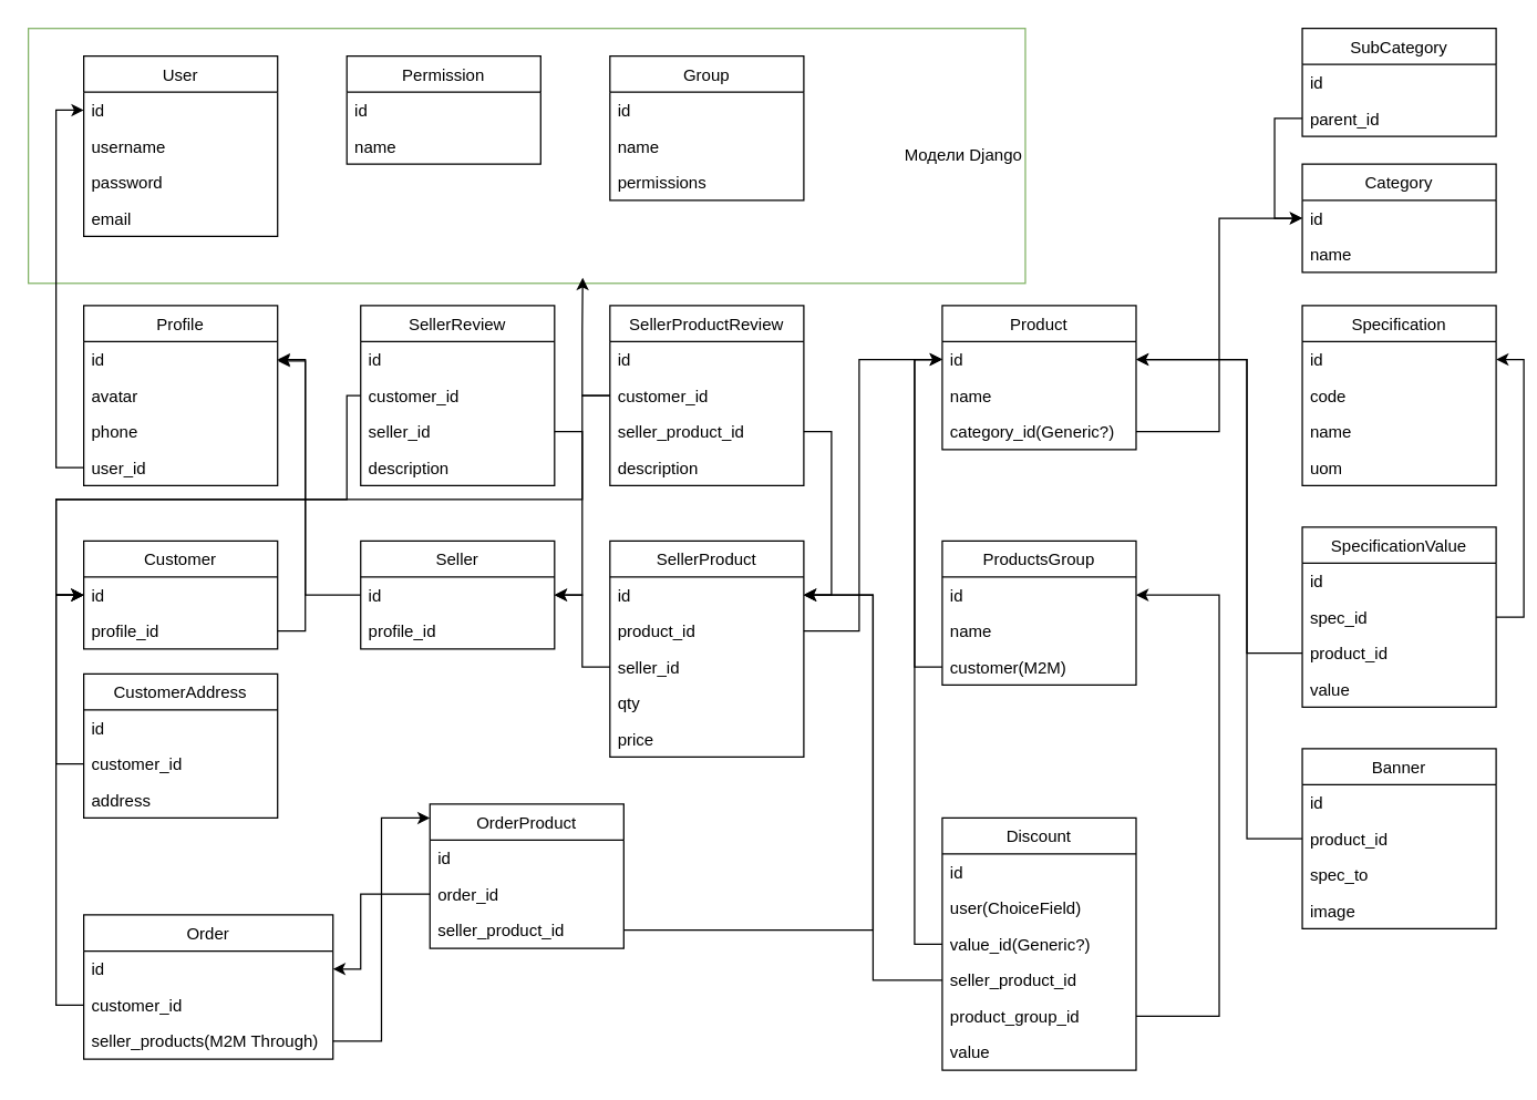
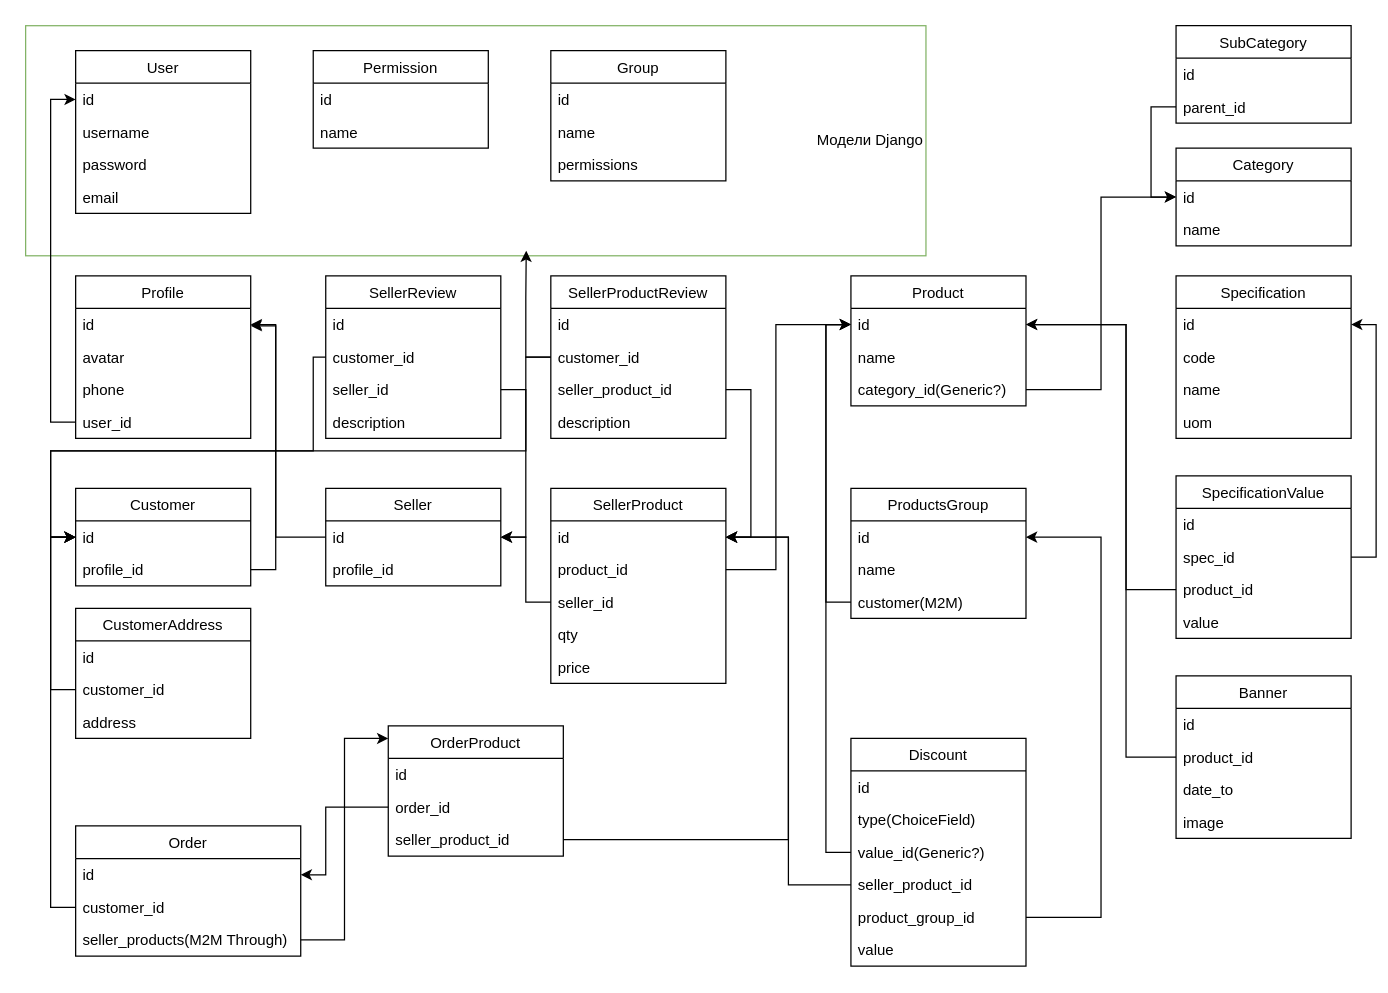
- <mxCell id="110" value="spec_to" style="text;strokeColor=none;fillColor=none;align=left;verticalAlign=top;spacingLeft=4;spacingRight=4;overflow=hidden;rotatable=0;points=[[0,0.5],[1,0.5]];portConstraint=eastwest;" parent="107" vertex="1"><mxGeometry y="78" width="140" height="26" as="geometry" /></mxCell>
+ <mxCell id="110" value="date_to" style="text;strokeColor=none;fillColor=none;align=left;verticalAlign=top;spacingLeft=4;spacingRight=4;overflow=hidden;rotatable=0;points=[[0,0.5],[1,0.5]];portConstraint=eastwest;" parent="107" vertex="1"><mxGeometry y="78" width="140" height="26" as="geometry" /></mxCell>
- <mxCell id="48" value="user(ChoiceField)" style="text;strokeColor=none;fillColor=none;align=left;verticalAlign=top;spacingLeft=4;spacingRight=4;overflow=hidden;rotatable=0;points=[[0,0.5],[1,0.5]];portConstraint=eastwest;" parent="46" vertex="1"><mxGeometry y="52" width="140" height="26" as="geometry" /></mxCell>
+ <mxCell id="48" value="type(ChoiceField)" style="text;strokeColor=none;fillColor=none;align=left;verticalAlign=top;spacingLeft=4;spacingRight=4;overflow=hidden;rotatable=0;points=[[0,0.5],[1,0.5]];portConstraint=eastwest;" parent="46" vertex="1"><mxGeometry y="52" width="140" height="26" as="geometry" /></mxCell>
